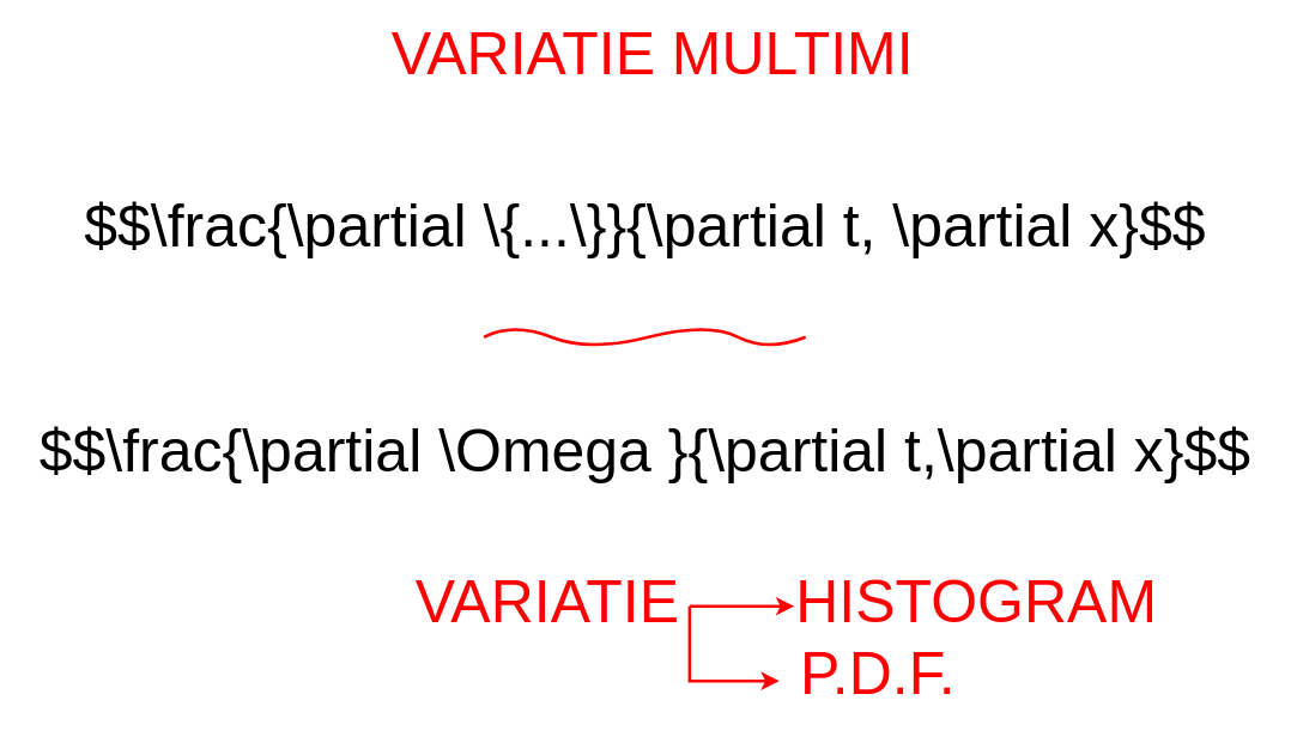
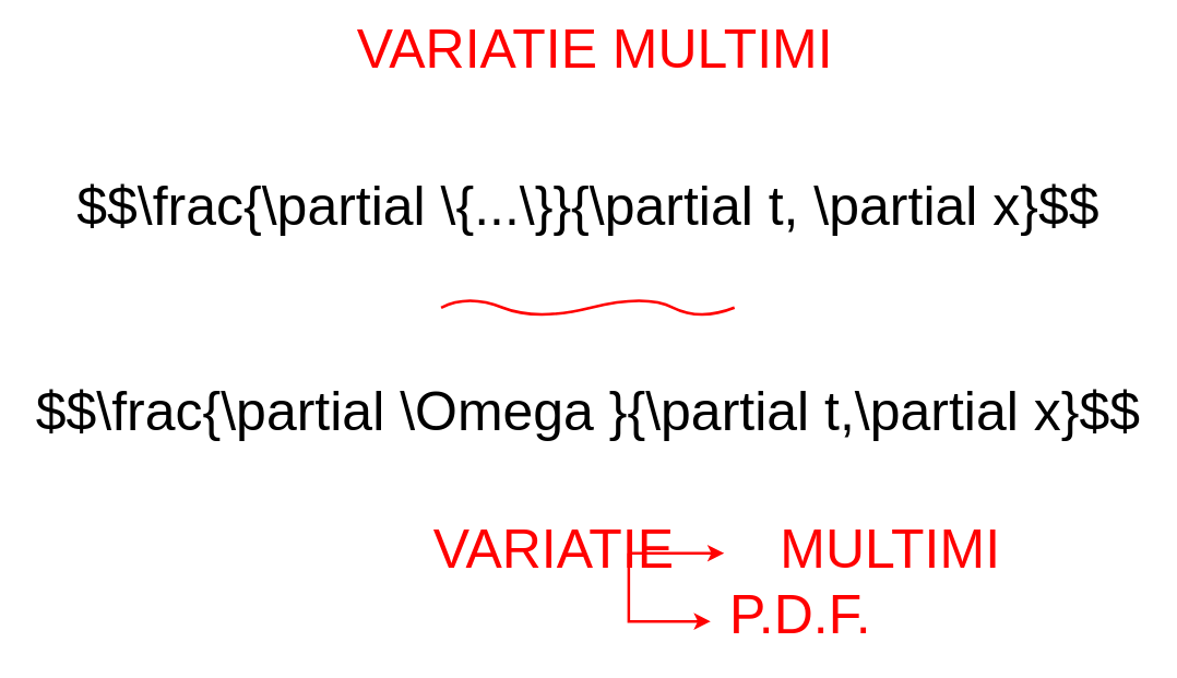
- <mxCell id="3" value="VARIATIE&amp;nbsp; &amp;nbsp; &amp;nbsp; &amp;nbsp;HISTOGRAM&amp;nbsp;&lt;br&gt;&amp;nbsp; &amp;nbsp; &amp;nbsp; &amp;nbsp; &amp;nbsp; P.D.F." style="text;html=1;align=center;verticalAlign=middle;resizable=0;points=[];autosize=1;strokeColor=none;fillColor=none;fontSize=40;fontColor=#FF0000;" vertex="1" parent="1"><mxGeometry x="270" y="375" width="520" height="100" as="geometry" /></mxCell>
+ <mxCell id="3" value="VARIATIE&amp;nbsp; &amp;nbsp; &amp;nbsp; &amp;nbsp;MULTIMI&amp;nbsp;&lt;br&gt;&amp;nbsp; &amp;nbsp; &amp;nbsp; &amp;nbsp; &amp;nbsp; P.D.F." style="text;html=1;align=center;verticalAlign=middle;resizable=0;points=[];autosize=1;strokeColor=none;fillColor=none;fontSize=40;fontColor=#FF0000;" vertex="1" parent="1"><mxGeometry x="270" y="375" width="520" height="100" as="geometry" /></mxCell>
